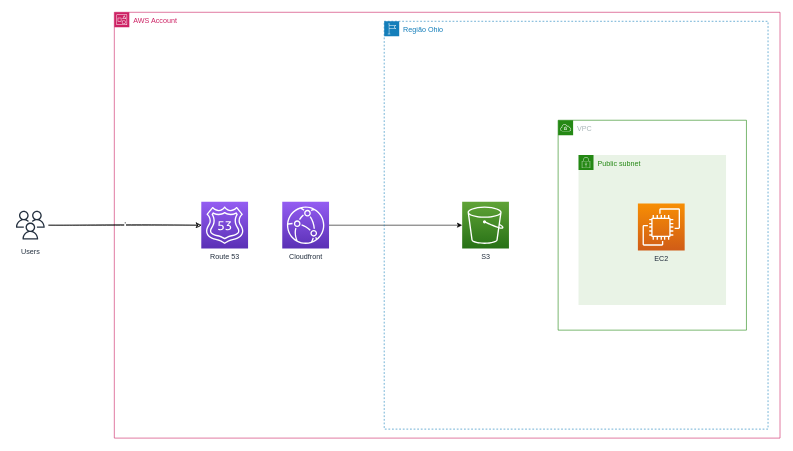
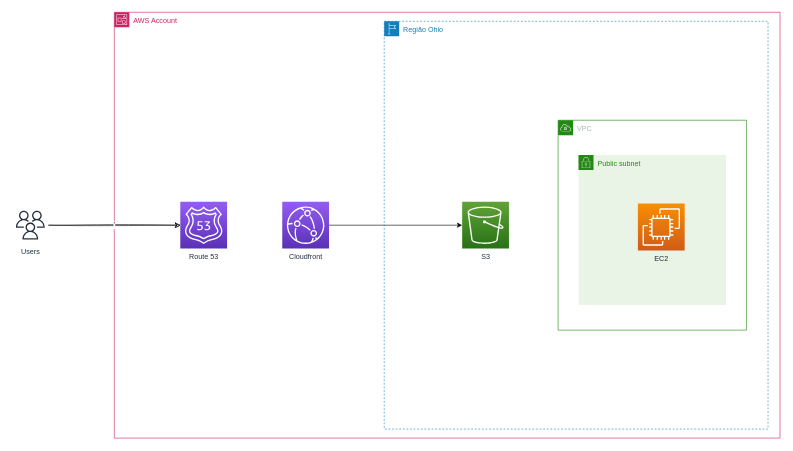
- <mxCell id="5" value="Route 53" style="sketch=0;points=[[0,0,0],[0.25,0,0],[0.5,0,0],[0.75,0,0],[1,0,0],[0,1,0],[0.25,1,0],[0.5,1,0],[0.75,1,0],[1,1,0],[0,0.25,0],[0,0.5,0],[0,0.75,0],[1,0.25,0],[1,0.5,0],[1,0.75,0]];outlineConnect=0;fontColor=#232F3E;gradientColor=#945DF2;gradientDirection=north;fillColor=#5A30B5;strokeColor=#ffffff;dashed=0;verticalLabelPosition=bottom;verticalAlign=top;align=center;html=1;fontSize=12;fontStyle=0;aspect=fixed;shape=mxgraph.aws4.resourceIcon;resIcon=mxgraph.aws4.route_53;" vertex="1" parent="2"><mxGeometry x="145" y="316" width="78" height="78" as="geometry" /></mxCell>
+ <mxCell id="5" value="Route 53" style="sketch=0;points=[[0,0,0],[0.25,0,0],[0.5,0,0],[0.75,0,0],[1,0,0],[0,1,0],[0.25,1,0],[0.5,1,0],[0.75,1,0],[1,1,0],[0,0.25,0],[0,0.5,0],[0,0.75,0],[1,0.25,0],[1,0.5,0],[1,0.75,0]];outlineConnect=0;fontColor=#232F3E;gradientColor=#945DF2;gradientDirection=north;fillColor=#5A30B5;strokeColor=#ffffff;dashed=0;verticalLabelPosition=bottom;verticalAlign=top;align=center;html=1;fontSize=12;fontStyle=0;aspect=fixed;shape=mxgraph.aws4.resourceIcon;resIcon=mxgraph.aws4.route_53;" vertex="1" parent="2"><mxGeometry x="110" y="316" width="78" height="78" as="geometry" /></mxCell>
